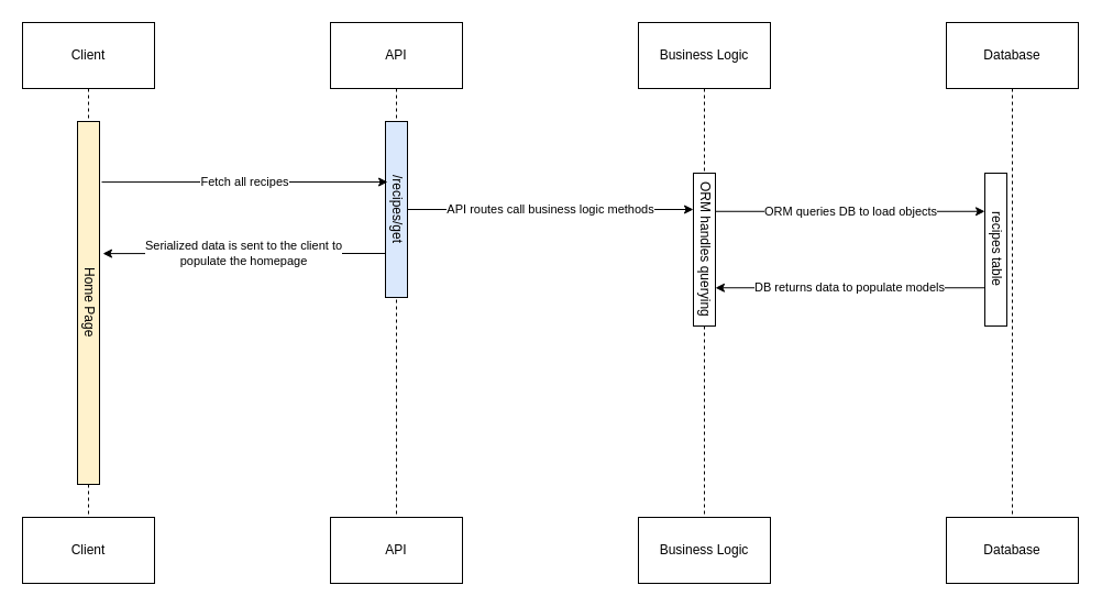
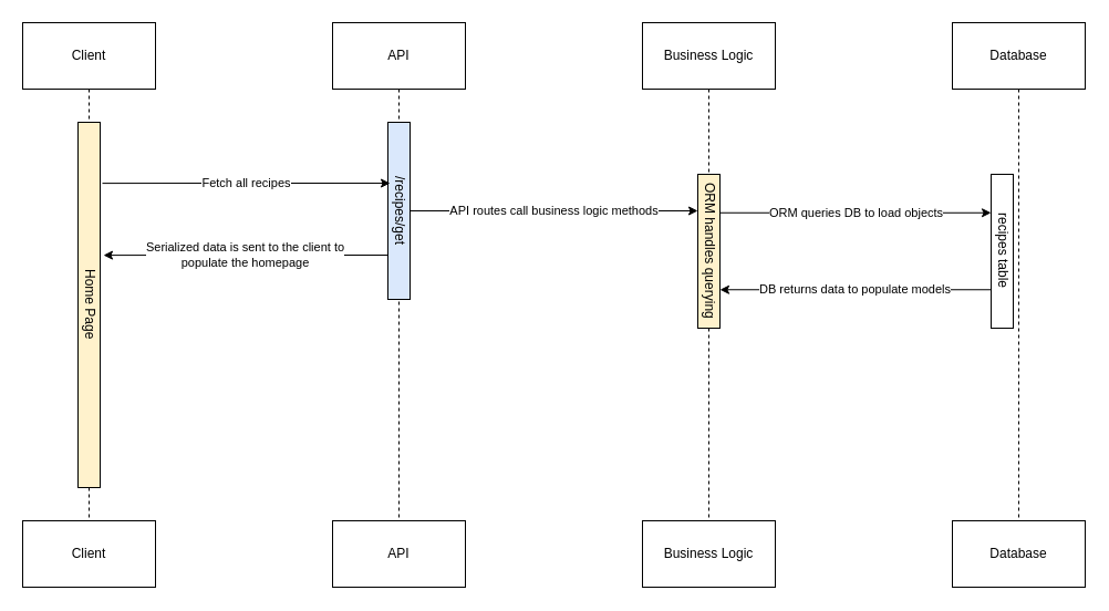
- <mxCell id="18" value="ORM handles querying" style="rounded=0;whiteSpace=wrap;html=1;textDirection=vertical-lr;" vertex="1" parent="1"><mxGeometry x="630" y="157" width="20" height="139" as="geometry" /></mxCell>
+ <mxCell id="18" value="ORM handles querying" style="rounded=0;whiteSpace=wrap;html=1;textDirection=vertical-lr;fillColor=#fff2cc;" vertex="1" parent="1"><mxGeometry x="630" y="157" width="20" height="139" as="geometry" /></mxCell>
